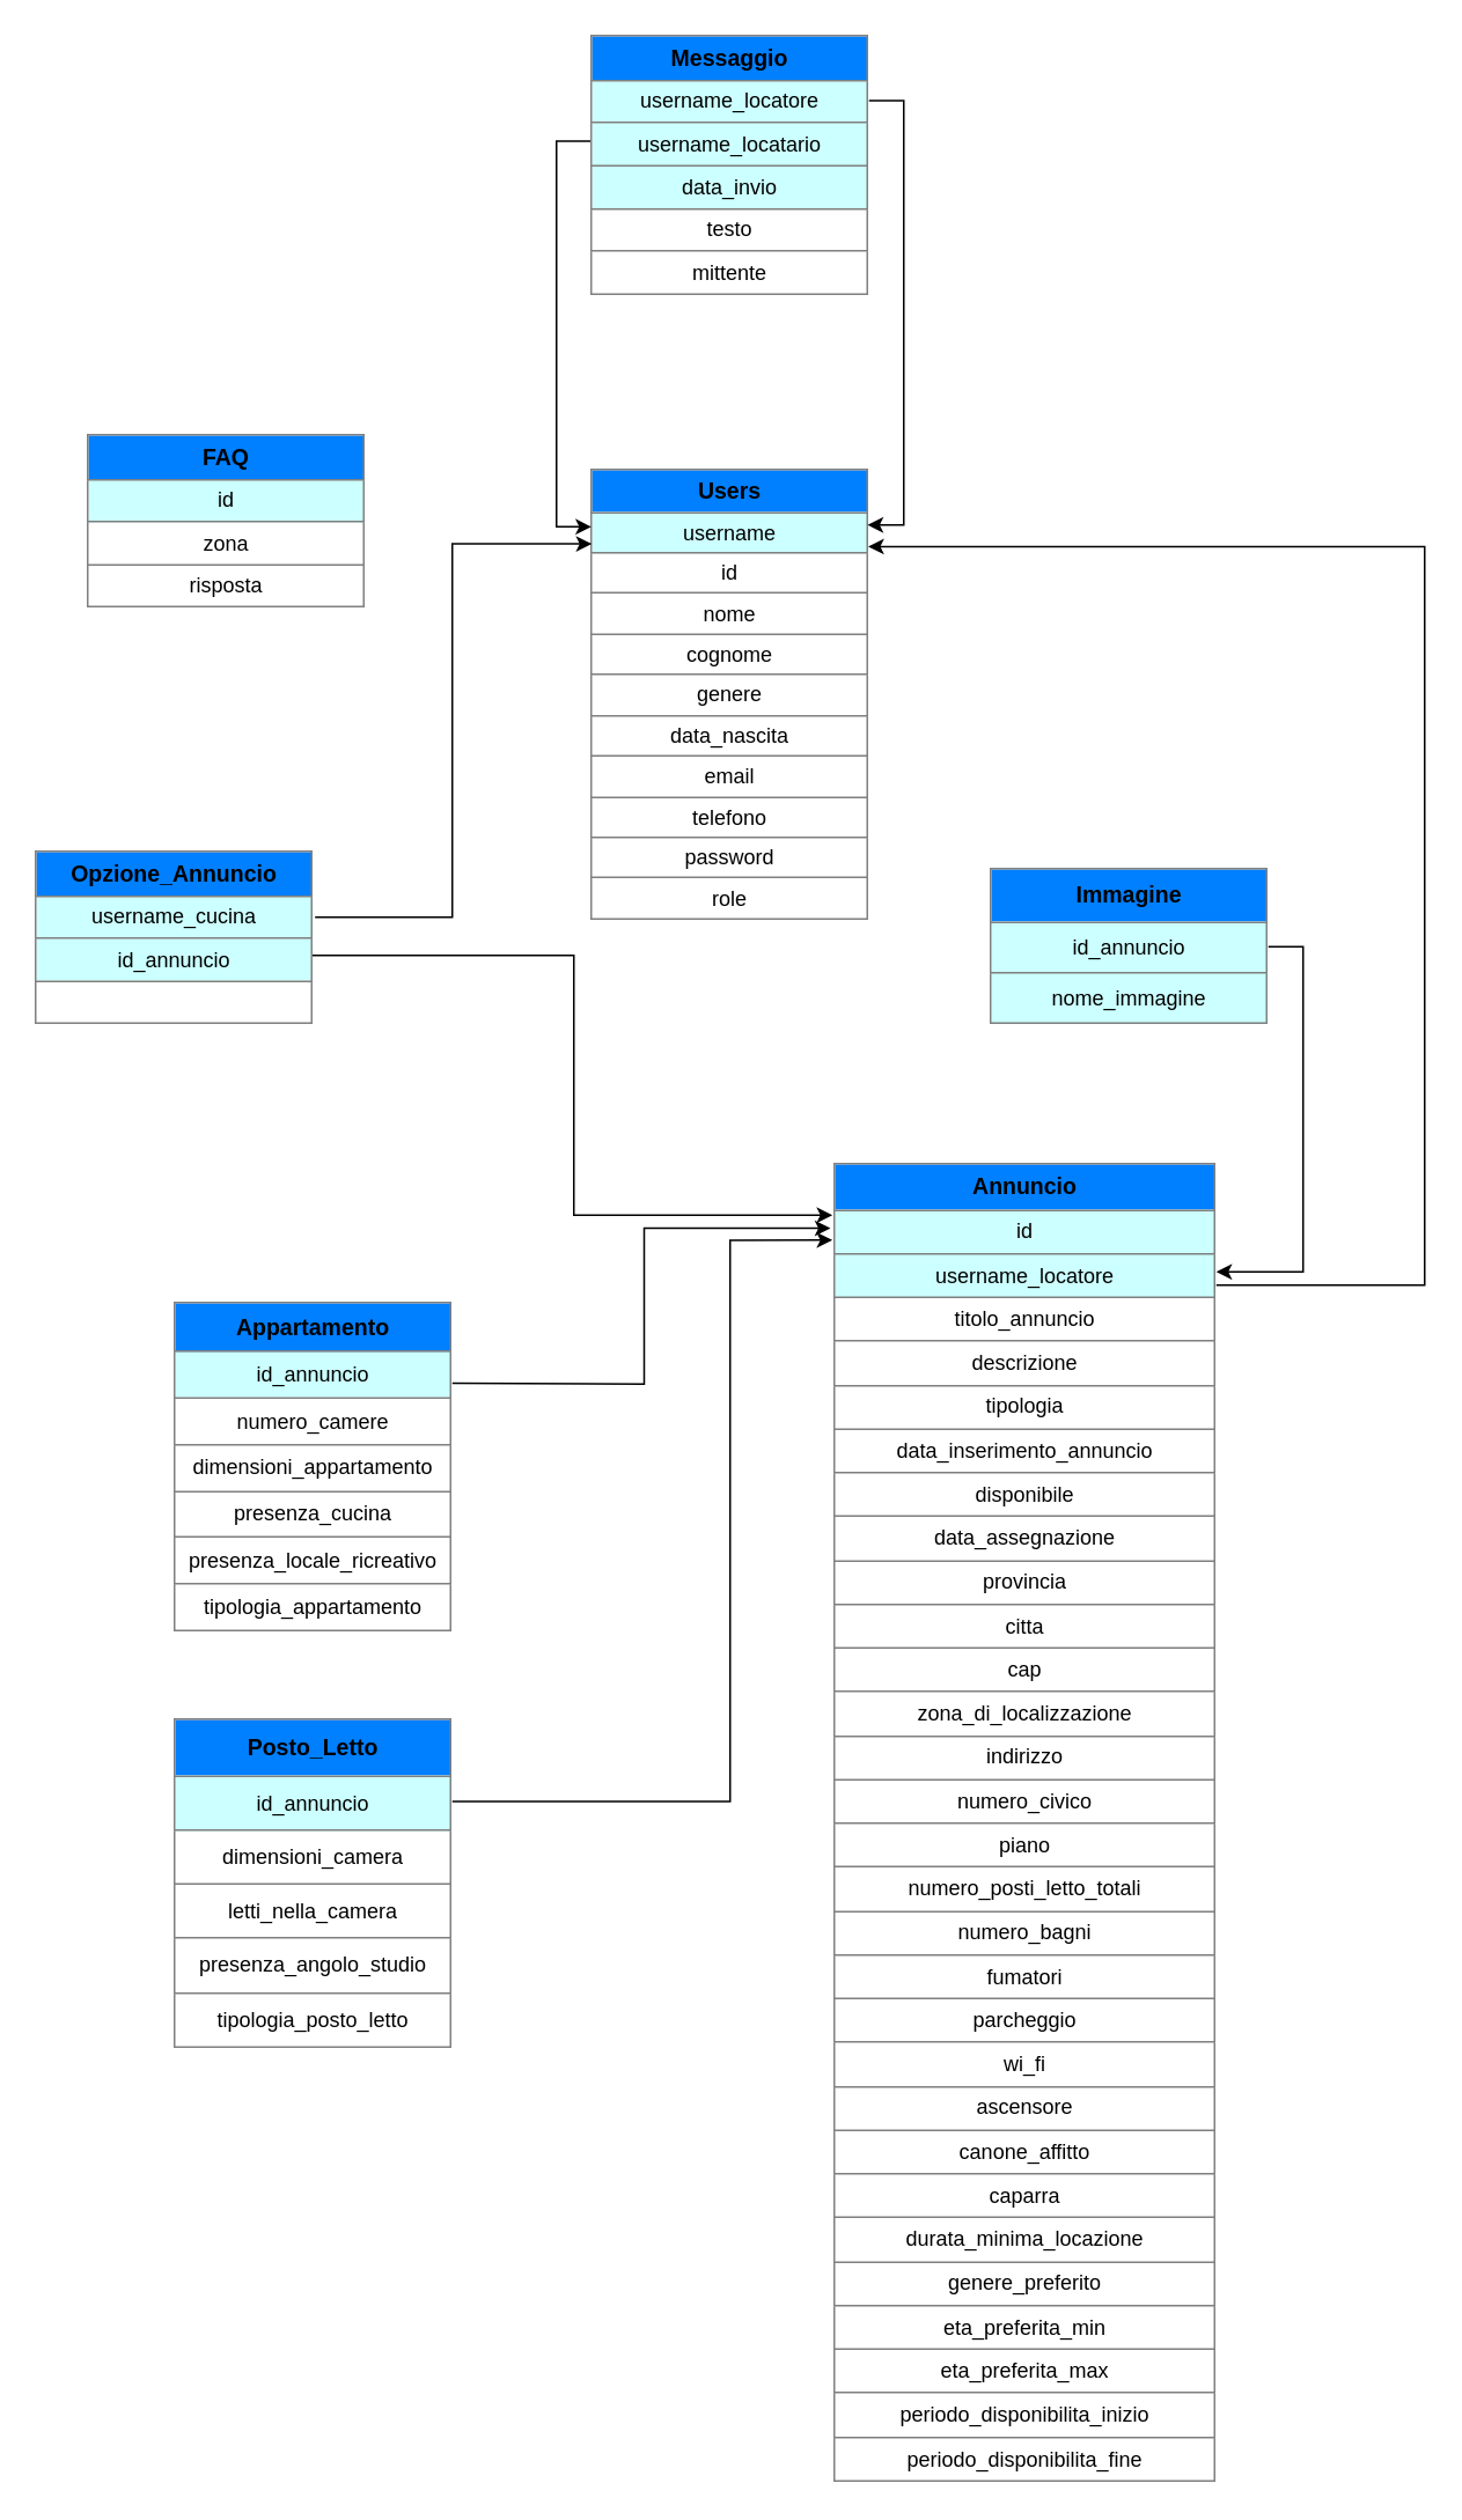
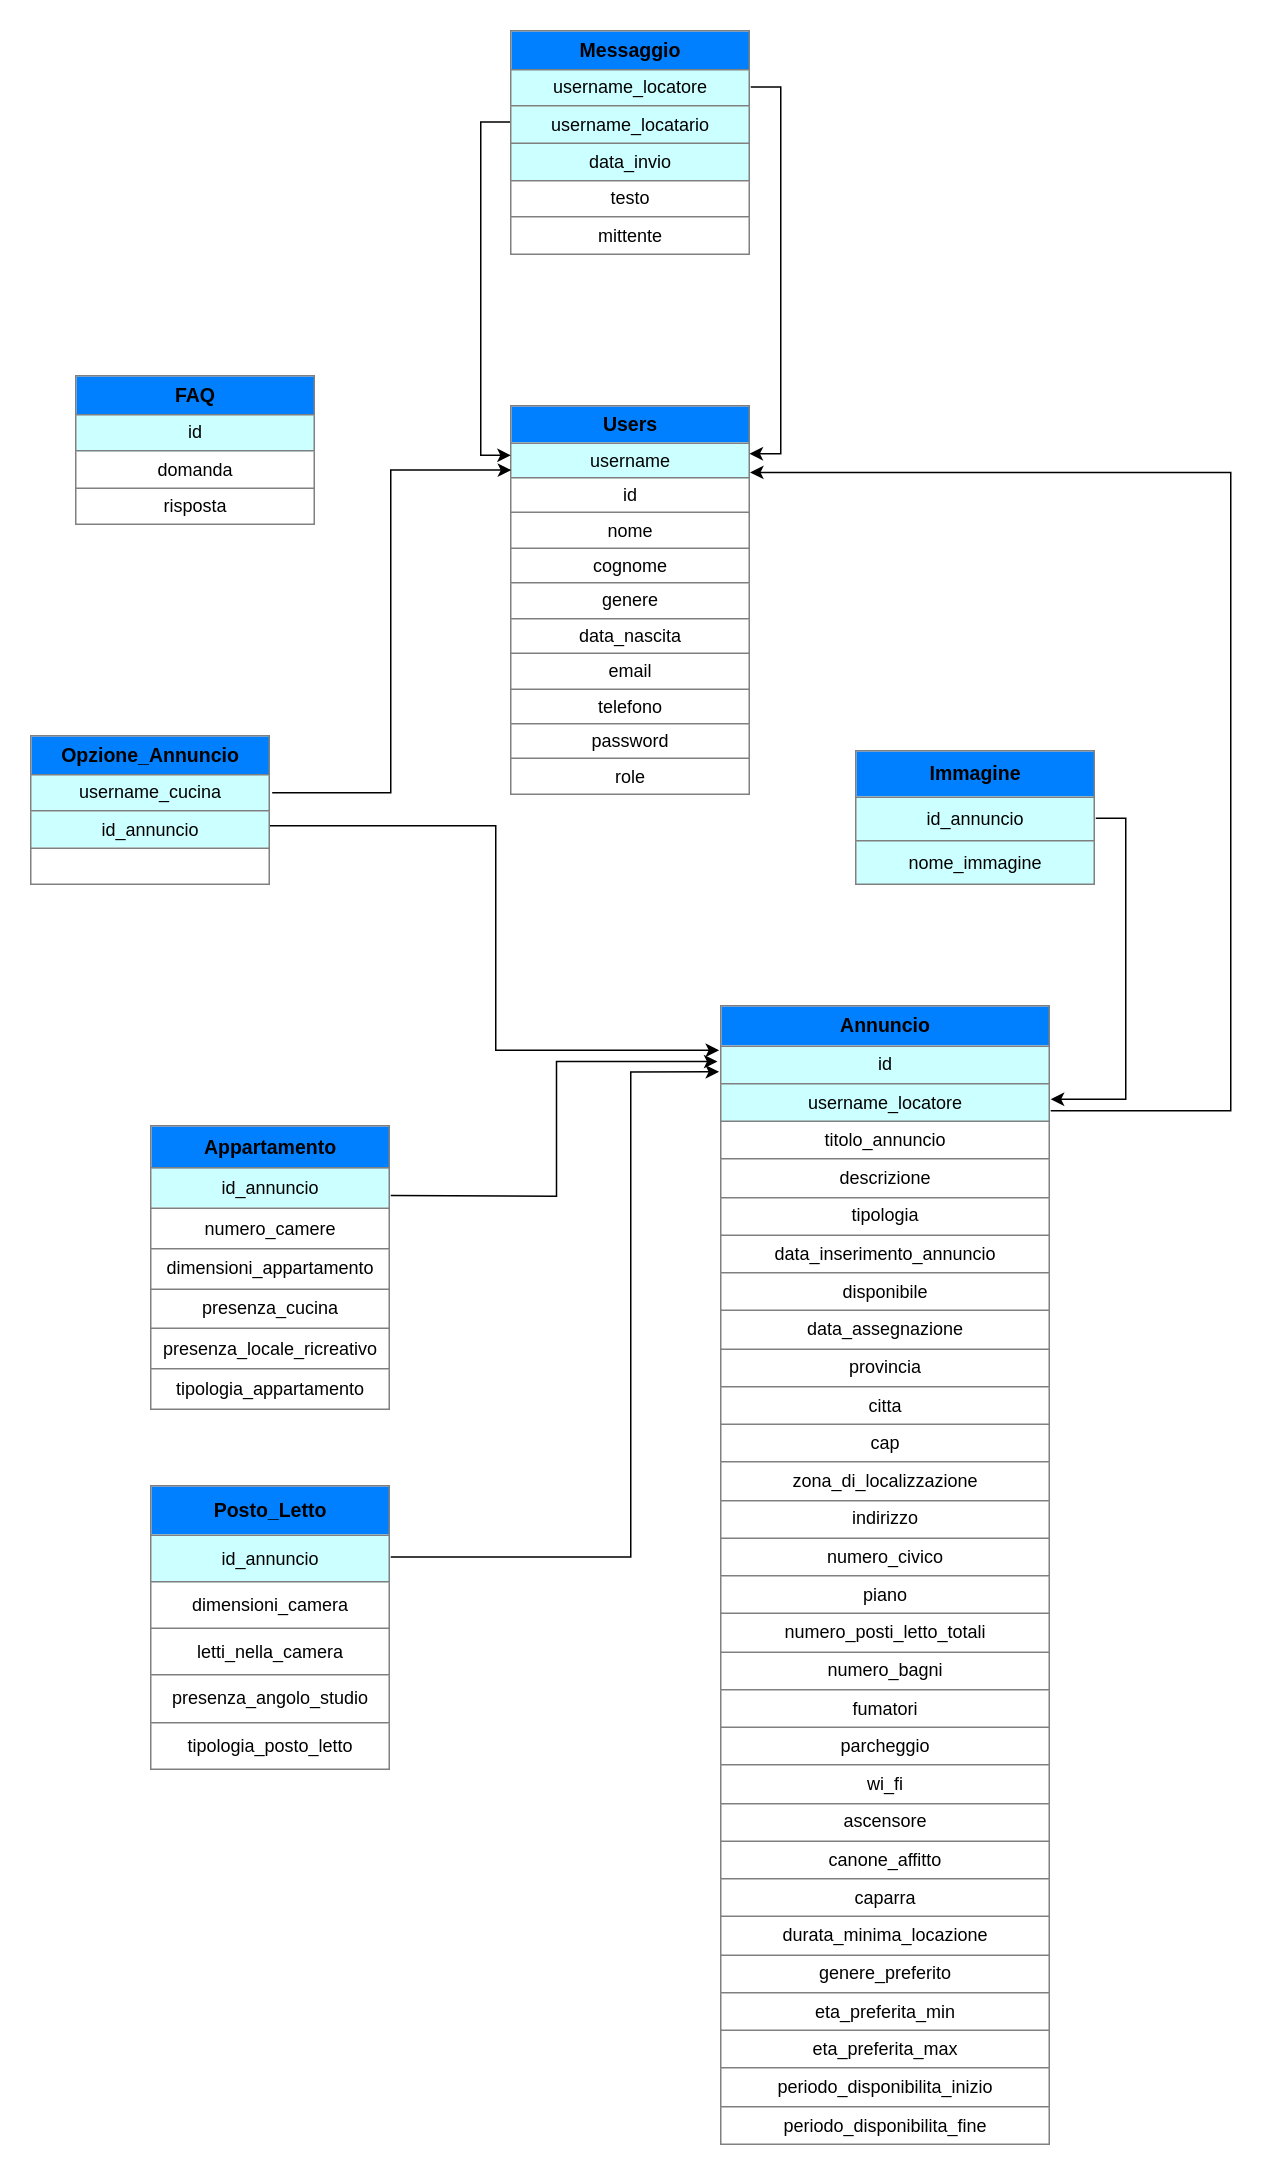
- <mxCell id="8" value="&lt;table border=&quot;1&quot; width=&quot;100%&quot; cellpadding=&quot;4&quot; style=&quot;width: 100% ; height: 100% ; border-collapse: collapse&quot;&gt;&lt;tbody&gt;&lt;tr&gt;&lt;th style=&quot;background-color: rgb(0 , 127 , 255)&quot;&gt;&lt;span style=&quot;font-size: 13px&quot;&gt;FAQ&lt;/span&gt;&lt;/th&gt;&lt;/tr&gt;&lt;tr style=&quot;font-size: 13px&quot;&gt;&lt;td style=&quot;font-size: 12px ; background-color: rgb(204 , 255 , 255)&quot;&gt;id&lt;/td&gt;&lt;/tr&gt;&lt;tr&gt;&lt;td&gt;zona&lt;/td&gt;&lt;/tr&gt;&lt;tr&gt;&lt;td&gt;risposta&lt;/td&gt;&lt;/tr&gt;&lt;/tbody&gt;&lt;/table&gt;" style="text;html=1;overflow=fill;align=center;" parent="1" vertex="1"><mxGeometry x="50" y="250" width="160" height="100" as="geometry" /></mxCell>
+ <mxCell id="8" value="&lt;table border=&quot;1&quot; width=&quot;100%&quot; cellpadding=&quot;4&quot; style=&quot;width: 100% ; height: 100% ; border-collapse: collapse&quot;&gt;&lt;tbody&gt;&lt;tr&gt;&lt;th style=&quot;background-color: rgb(0 , 127 , 255)&quot;&gt;&lt;span style=&quot;font-size: 13px&quot;&gt;FAQ&lt;/span&gt;&lt;/th&gt;&lt;/tr&gt;&lt;tr style=&quot;font-size: 13px&quot;&gt;&lt;td style=&quot;font-size: 12px ; background-color: rgb(204 , 255 , 255)&quot;&gt;id&lt;/td&gt;&lt;/tr&gt;&lt;tr&gt;&lt;td&gt;domanda&lt;/td&gt;&lt;/tr&gt;&lt;tr&gt;&lt;td&gt;risposta&lt;/td&gt;&lt;/tr&gt;&lt;/tbody&gt;&lt;/table&gt;" style="text;html=1;overflow=fill;align=center;" parent="1" vertex="1"><mxGeometry x="50" y="250" width="160" height="100" as="geometry" /></mxCell>
